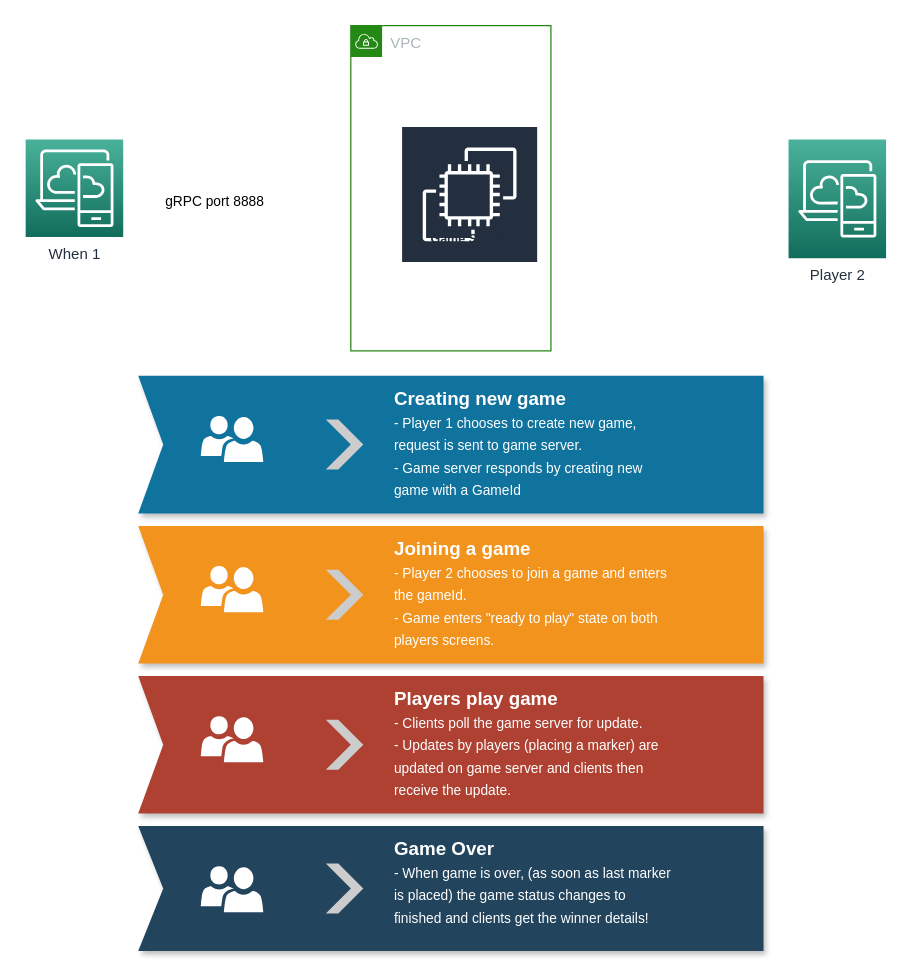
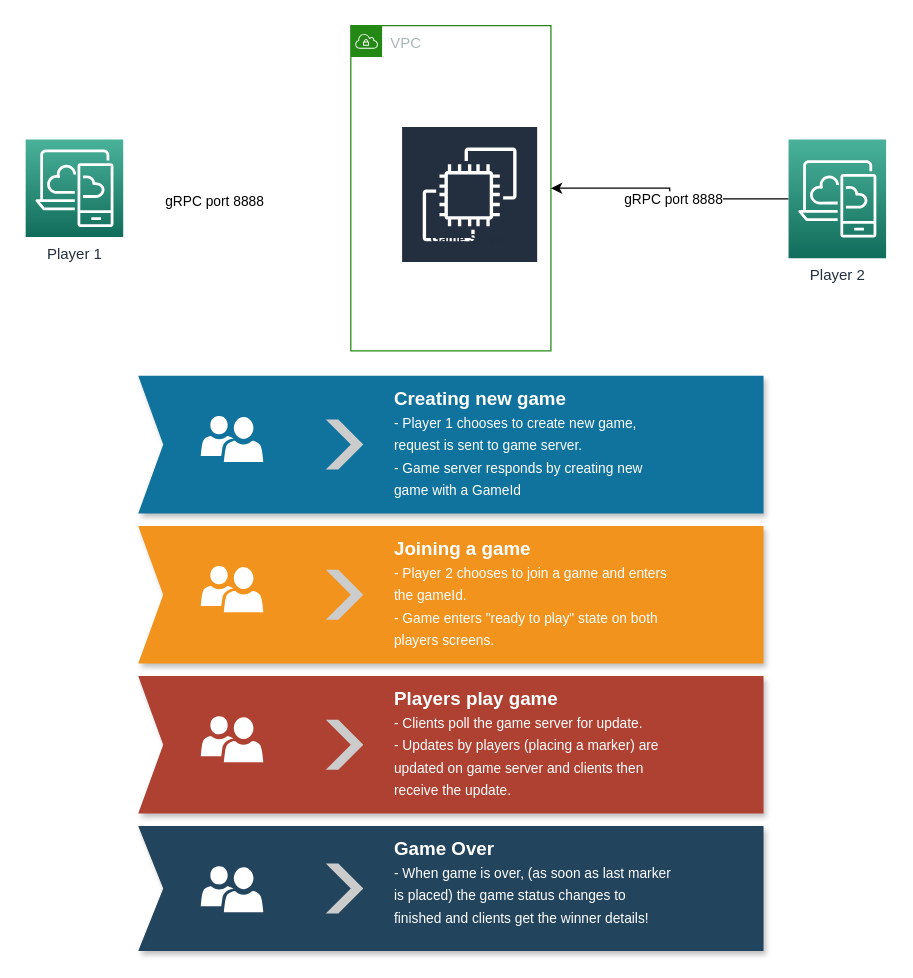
+ <mxCell id="5" value="" style="edgeStyle=orthogonalEdgeStyle;rounded=0;orthogonalLoop=1;jettySize=auto;html=1;" edge="1" parent="1" source="7" target="2"><mxGeometry relative="1" as="geometry"><mxPoint x="551" y="139" as="targetPoint" /></mxGeometry></mxCell>
+ <mxCell id="6" value="gRPC port 8888" style="edgeLabel;html=1;align=center;verticalAlign=middle;resizable=0;points=[];" vertex="1" connectable="0" parent="5"><mxGeometry x="0.326" relative="1" as="geometry"><mxPoint x="31" y="8" as="offset" /></mxGeometry></mxCell>
- <mxCell id="4" value="When 1" style="sketch=0;points=[[0,0,0],[0.25,0,0],[0.5,0,0],[0.75,0,0],[1,0,0],[0,1,0],[0.25,1,0],[0.5,1,0],[0.75,1,0],[1,1,0],[0,0.25,0],[0,0.5,0],[0,0.75,0],[1,0.25,0],[1,0.5,0],[1,0.75,0]];outlineConnect=0;fontColor=#232F3E;gradientColor=#4AB29A;gradientDirection=north;fillColor=#116D5B;strokeColor=#ffffff;dashed=0;verticalLabelPosition=bottom;verticalAlign=top;align=center;html=1;fontSize=12;fontStyle=0;aspect=fixed;shape=mxgraph.aws4.resourceIcon;resIcon=mxgraph.aws4.desktop_and_app_streaming;" vertex="1" parent="1"><mxGeometry x="20" y="111" width="78" height="78" as="geometry" /></mxCell>
+ <mxCell id="4" value="Player 1" style="sketch=0;points=[[0,0,0],[0.25,0,0],[0.5,0,0],[0.75,0,0],[1,0,0],[0,1,0],[0.25,1,0],[0.5,1,0],[0.75,1,0],[1,1,0],[0,0.25,0],[0,0.5,0],[0,0.75,0],[1,0.25,0],[1,0.5,0],[1,0.75,0]];outlineConnect=0;fontColor=#232F3E;gradientColor=#4AB29A;gradientDirection=north;fillColor=#116D5B;strokeColor=#ffffff;dashed=0;verticalLabelPosition=bottom;verticalAlign=top;align=center;html=1;fontSize=12;fontStyle=0;aspect=fixed;shape=mxgraph.aws4.resourceIcon;resIcon=mxgraph.aws4.desktop_and_app_streaming;" vertex="1" parent="1"><mxGeometry x="20" y="111" width="78" height="78" as="geometry" /></mxCell>
